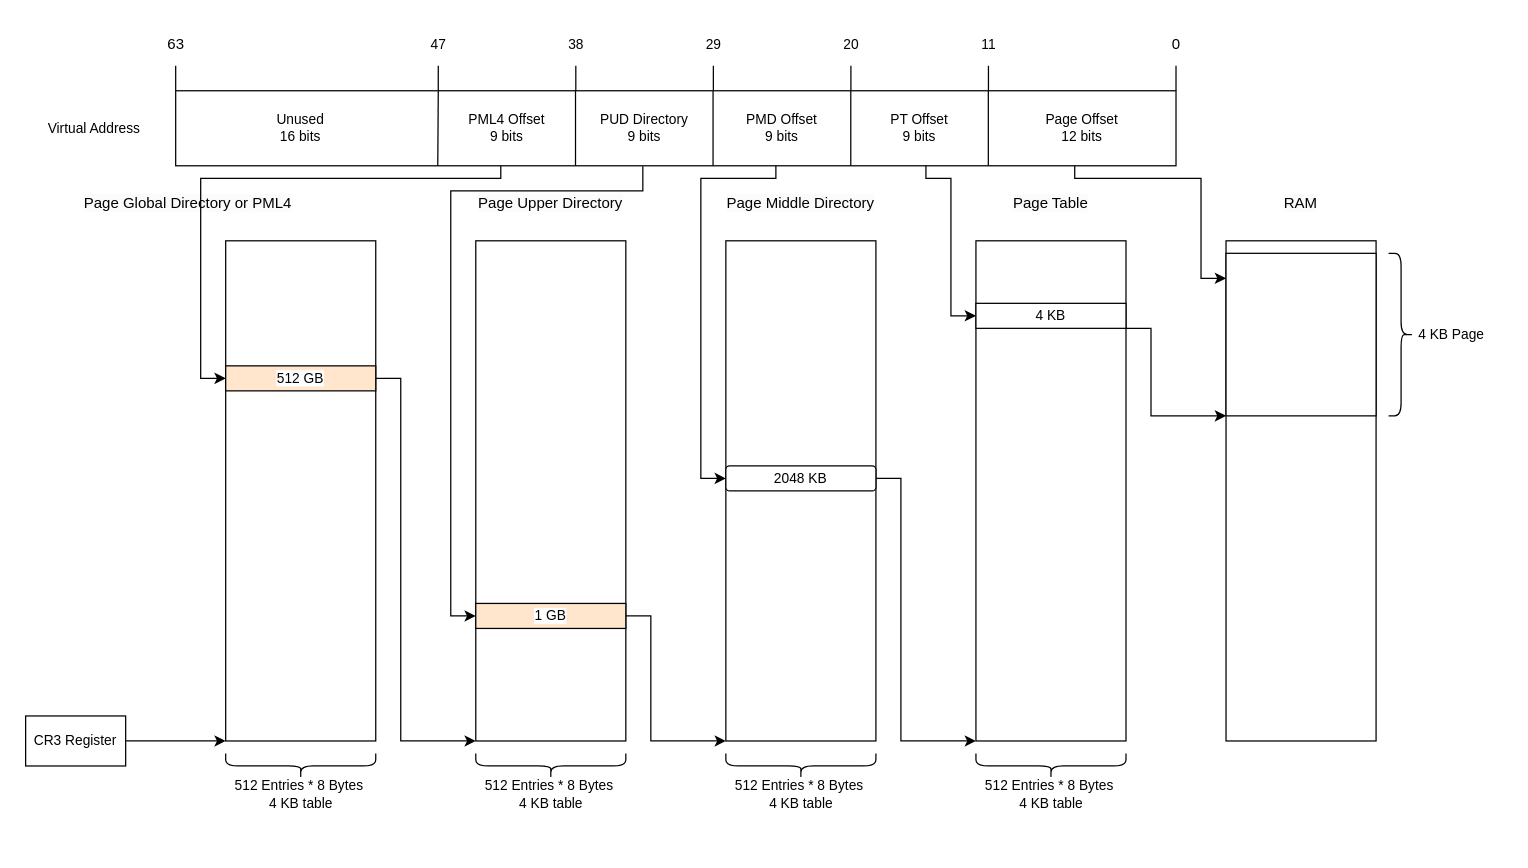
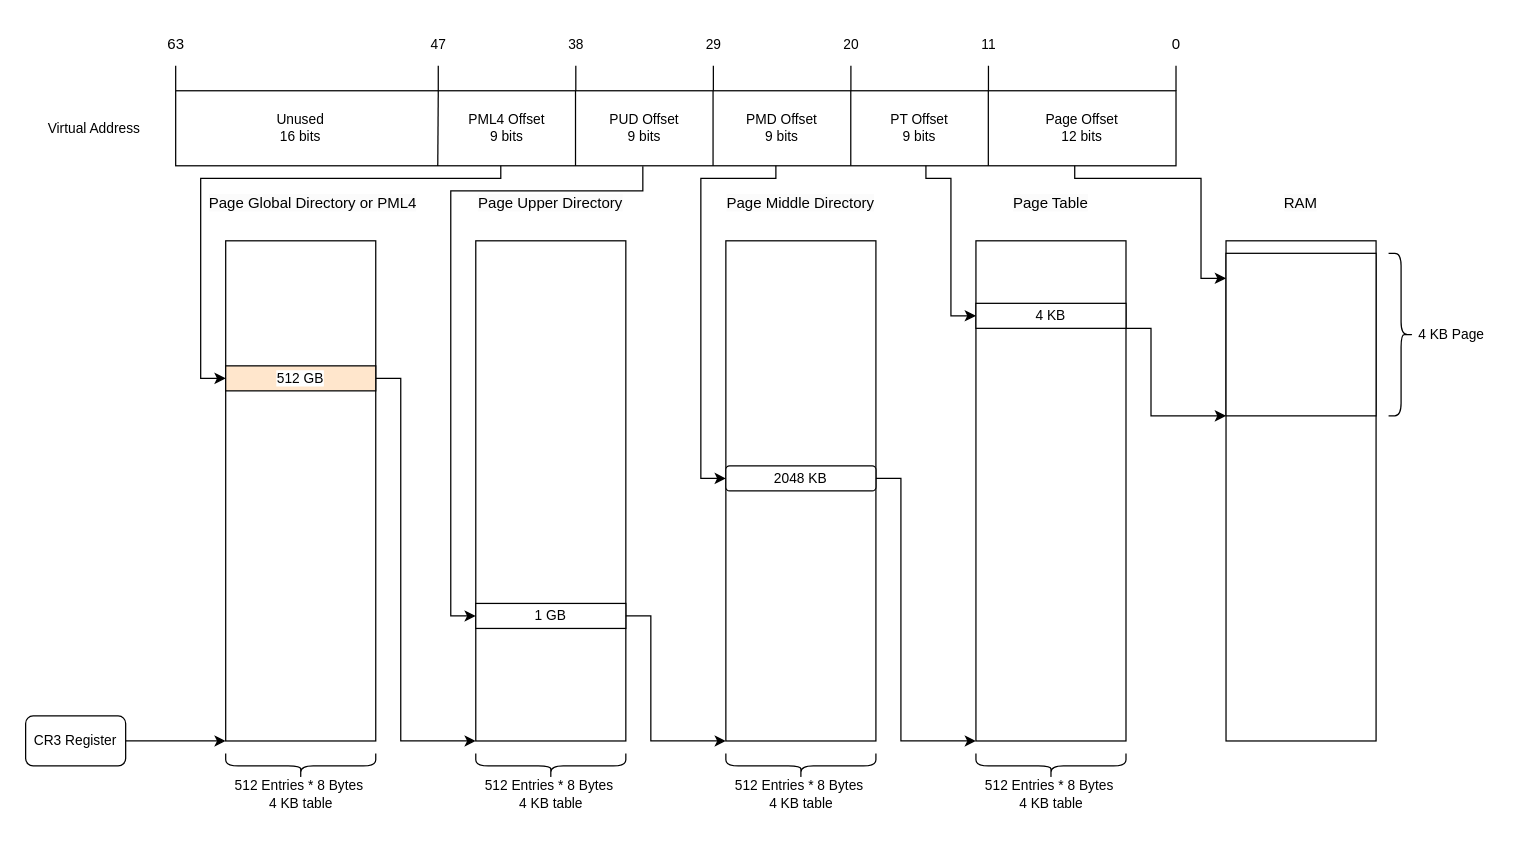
- <mxCell id="33" value="PUD Directory&lt;div&gt;9 bits&lt;/div&gt;" style="text;html=1;align=center;verticalAlign=middle;whiteSpace=wrap;rounded=0;fontFamily=Helvetica;fontSize=11;fontColor=default;labelBackgroundColor=default;" parent="1" vertex="1"><mxGeometry x="470" y="79.5" width="90" height="45" as="geometry" /></mxCell>
+ <mxCell id="33" value="PUD Offset&lt;div&gt;9 bits&lt;/div&gt;" style="text;html=1;align=center;verticalAlign=middle;whiteSpace=wrap;rounded=0;fontFamily=Helvetica;fontSize=11;fontColor=default;labelBackgroundColor=default;" parent="1" vertex="1"><mxGeometry x="470" y="79.5" width="90" height="45" as="geometry" /></mxCell>
- <mxCell id="13" value="&lt;span style=&quot;color: rgb(0, 0, 0); font-size: 12px; background-color: rgb(251, 251, 251);&quot;&gt;Page Global Directory&amp;nbsp;&lt;/span&gt;&lt;span style=&quot;background-color: rgb(251, 251, 251); font-size: 12px;&quot;&gt;or&amp;nbsp;&lt;/span&gt;&lt;span style=&quot;background-color: rgb(251, 251, 251); font-size: 12px;&quot;&gt;PML4&lt;/span&gt;" style="text;html=1;align=center;verticalAlign=middle;whiteSpace=wrap;rounded=0;fontFamily=Helvetica;fontSize=11;fontColor=default;labelBackgroundColor=default;fillColor=none;" parent="1" vertex="1"><mxGeometry x="60" y="142" width="180" height="40" as="geometry" /></mxCell>
+ <mxCell id="13" value="&lt;span style=&quot;color: rgb(0, 0, 0); font-size: 12px; background-color: rgb(251, 251, 251);&quot;&gt;Page Global Directory&amp;nbsp;&lt;/span&gt;&lt;span style=&quot;background-color: rgb(251, 251, 251); font-size: 12px;&quot;&gt;or&amp;nbsp;&lt;/span&gt;&lt;span style=&quot;background-color: rgb(251, 251, 251); font-size: 12px;&quot;&gt;PML4&lt;/span&gt;" style="text;html=1;align=center;verticalAlign=middle;whiteSpace=wrap;rounded=0;fontFamily=Helvetica;fontSize=11;fontColor=default;labelBackgroundColor=default;fillColor=none;" parent="1" vertex="1"><mxGeometry x="160" y="142" width="180" height="40" as="geometry" /></mxCell>
- <mxCell id="49" value="1 GB" style="rounded=0;whiteSpace=wrap;html=1;fontFamily=Helvetica;fontSize=11;fontColor=default;labelBackgroundColor=default;fillColor=#ffe6cc;" parent="1" vertex="1"><mxGeometry x="380" y="482" width="120" height="20" as="geometry" /></mxCell>
+ <mxCell id="49" value="1 GB" style="rounded=0;whiteSpace=wrap;html=1;fontFamily=Helvetica;fontSize=11;fontColor=default;labelBackgroundColor=default;" parent="1" vertex="1"><mxGeometry x="380" y="482" width="120" height="20" as="geometry" /></mxCell>
- <mxCell id="46" value="CR3 Register" style="rounded=0;whiteSpace=wrap;html=1;fontFamily=Helvetica;fontSize=11;fontColor=default;labelBackgroundColor=default;" parent="1" vertex="1"><mxGeometry x="20" y="572" width="80" height="40" as="geometry" /></mxCell>
+ <mxCell id="46" value="CR3 Register" style="whiteSpace=wrap;html=1;fontFamily=Helvetica;fontSize=11;fontColor=default;labelBackgroundColor=default;rounded=1;" parent="1" vertex="1"><mxGeometry x="20" y="572" width="80" height="40" as="geometry" /></mxCell>
